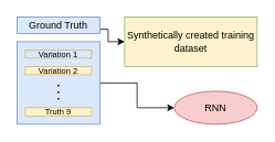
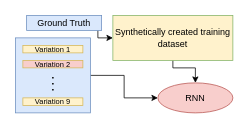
- <mxCell id="5" value="Ground Truth" style="rounded=0;whiteSpace=wrap;html=1;fillColor=#dae8fc;strokeColor=#6c8ebf;" vertex="1" parent="1"><mxGeometry x="20" y="20" width="100" height="20" as="geometry" /></mxCell>
+ <mxCell id="5" value="Ground Truth" style="rounded=0;whiteSpace=wrap;html=1;fillColor=#dae8fc;strokeColor=#6c8ebf;" vertex="1" parent="1"><mxGeometry x="35" y="20" width="100" height="20" as="geometry" /></mxCell>
- <mxCell id="6" value="&lt;font style=&quot;font-size: 10px;&quot;&gt;Variation 1&lt;/font&gt;" style="rounded=0;whiteSpace=wrap;html=1;fillColor=#dae8fc;strokeColor=#d6b656;" vertex="1" parent="1"><mxGeometry x="30" y="60" width="80" height="10" as="geometry" /></mxCell>
+ <mxCell id="6" value="&lt;font style=&quot;font-size: 10px;&quot;&gt;Variation 1&lt;/font&gt;" style="rounded=0;whiteSpace=wrap;html=1;fillColor=#fff2cc;strokeColor=#d6b656;" vertex="1" parent="1"><mxGeometry x="30" y="60" width="80" height="10" as="geometry" /></mxCell>
- <mxCell id="7" value="&lt;font style=&quot;font-size: 10px;&quot;&gt;Variation 2&lt;/font&gt;" style="rounded=0;whiteSpace=wrap;html=1;fillColor=#fff2cc;strokeColor=#d6b656;" vertex="1" parent="1"><mxGeometry x="30" y="80" width="80" height="10" as="geometry" /></mxCell>
+ <mxCell id="7" value="&lt;font style=&quot;font-size: 10px;&quot;&gt;Variation 2&lt;/font&gt;" style="rounded=0;whiteSpace=wrap;html=1;fillColor=#f8cecc;strokeColor=#d6b656;" vertex="1" parent="1"><mxGeometry x="30" y="80" width="80" height="10" as="geometry" /></mxCell>
+ <mxCell id="10" style="edgeStyle=orthogonalEdgeStyle;rounded=0;orthogonalLoop=1;jettySize=auto;html=1;exitX=0.5;exitY=1;exitDx=0;exitDy=0;entryX=0.5;entryY=0;entryDx=0;entryDy=0;" edge="1" parent="1" source="11" target="12"><mxGeometry relative="1" as="geometry"><Array as="points"><mxPoint x="230" y="90" /><mxPoint x="260" y="90" /></Array></mxGeometry></mxCell>
- <mxCell id="8" value="&lt;font style=&quot;font-size: 10px;&quot;&gt;Truth 9&lt;/font&gt;" style="rounded=0;whiteSpace=wrap;html=1;fillColor=#fff2cc;strokeColor=#d6b656;" vertex="1" parent="1"><mxGeometry x="30" y="130" width="80" height="10" as="geometry" /></mxCell>
+ <mxCell id="8" value="&lt;font style=&quot;font-size: 10px;&quot;&gt;Variation 9&lt;/font&gt;" style="rounded=0;whiteSpace=wrap;html=1;fillColor=#fff2cc;strokeColor=#d6b656;" vertex="1" parent="1"><mxGeometry x="30" y="130" width="80" height="10" as="geometry" /></mxCell>
